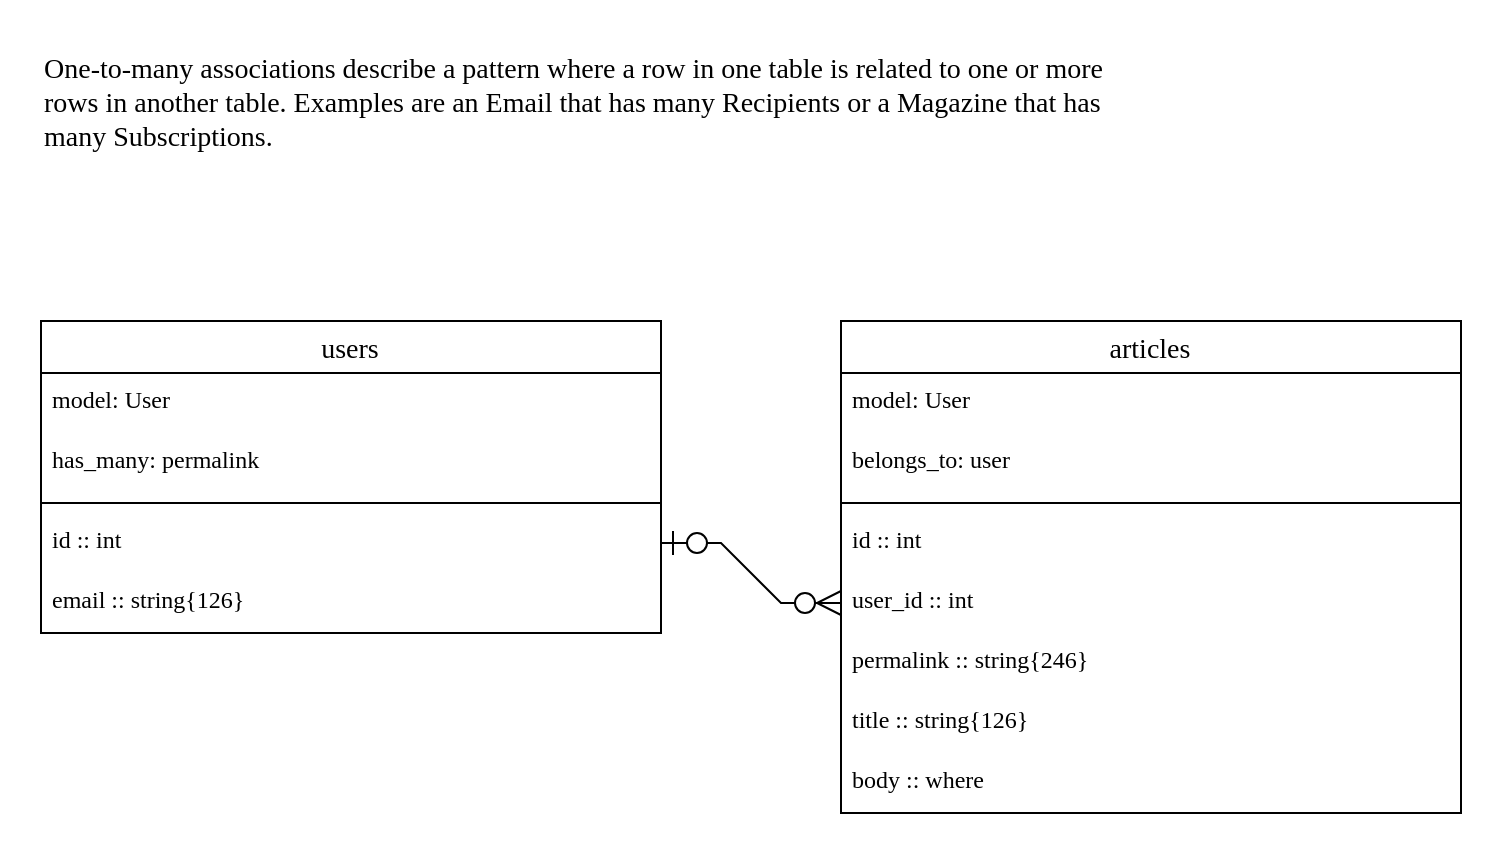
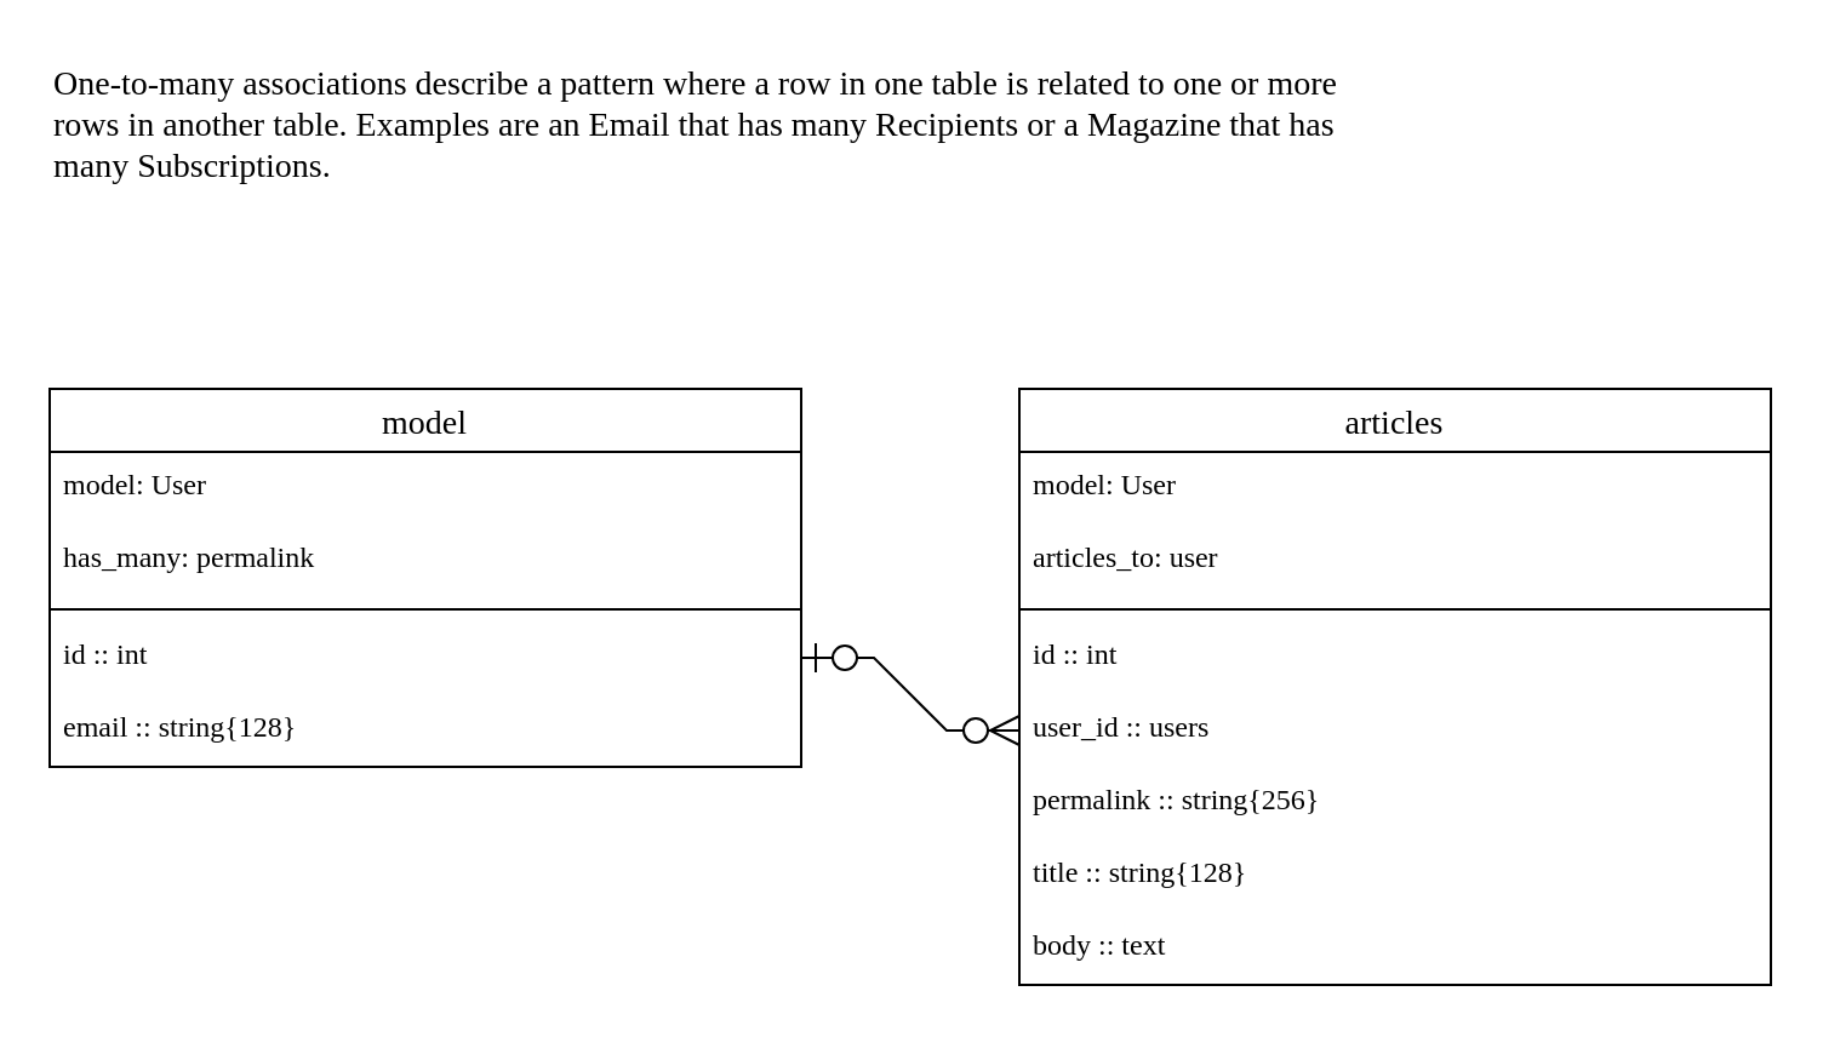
- <mxCell id="3" value="users" style="swimlane;fontStyle=0;childLayout=stackLayout;horizontal=1;startSize=26;horizontalStack=0;resizeParent=1;resizeParentMax=0;resizeLast=0;collapsible=1;marginBottom=0;align=center;fontSize=14;fontFamily=Source Code Pro;" vertex="1" parent="1"><mxGeometry x="20" y="160" width="310" height="156" as="geometry" /></mxCell>
+ <mxCell id="3" value="model" style="swimlane;fontStyle=0;childLayout=stackLayout;horizontal=1;startSize=26;horizontalStack=0;resizeParent=1;resizeParentMax=0;resizeLast=0;collapsible=1;marginBottom=0;align=center;fontSize=14;fontFamily=Source Code Pro;" vertex="1" parent="1"><mxGeometry x="20" y="160" width="310" height="156" as="geometry" /></mxCell>
- <mxCell id="11" value="belongs_to: user" style="text;strokeColor=none;fillColor=none;spacingLeft=4;spacingRight=4;overflow=hidden;rotatable=0;points=[[0,0.5],[1,0.5]];portConstraint=eastwest;fontSize=12;fontFamily=Source Code Pro;" vertex="1" parent="9"><mxGeometry y="56" width="310" height="30" as="geometry" /></mxCell>
+ <mxCell id="11" value="articles_to: user" style="text;strokeColor=none;fillColor=none;spacingLeft=4;spacingRight=4;overflow=hidden;rotatable=0;points=[[0,0.5],[1,0.5]];portConstraint=eastwest;fontSize=12;fontFamily=Source Code Pro;" vertex="1" parent="9"><mxGeometry y="56" width="310" height="30" as="geometry" /></mxCell>
- <mxCell id="8" value="email :: string{126}" style="text;strokeColor=none;fillColor=none;spacingLeft=4;spacingRight=4;overflow=hidden;rotatable=0;points=[[0,0.5],[1,0.5]];portConstraint=eastwest;fontSize=12;fontFamily=Source Code Pro;" vertex="1" parent="3"><mxGeometry y="126" width="310" height="30" as="geometry" /></mxCell>
+ <mxCell id="8" value="email :: string{128}" style="text;strokeColor=none;fillColor=none;spacingLeft=4;spacingRight=4;overflow=hidden;rotatable=0;points=[[0,0.5],[1,0.5]];portConstraint=eastwest;fontSize=12;fontFamily=Source Code Pro;" vertex="1" parent="3"><mxGeometry y="126" width="310" height="30" as="geometry" /></mxCell>
- <mxCell id="14" value="user_id :: int" style="text;strokeColor=none;fillColor=none;spacingLeft=4;spacingRight=4;overflow=hidden;rotatable=0;points=[[0,0.5],[1,0.5]];portConstraint=eastwest;fontSize=12;fontFamily=Source Code Pro;" vertex="1" parent="9"><mxGeometry y="126" width="310" height="30" as="geometry" /></mxCell>
+ <mxCell id="14" value="user_id :: users" style="text;strokeColor=none;fillColor=none;spacingLeft=4;spacingRight=4;overflow=hidden;rotatable=0;points=[[0,0.5],[1,0.5]];portConstraint=eastwest;fontSize=12;fontFamily=Source Code Pro;" vertex="1" parent="9"><mxGeometry y="126" width="310" height="30" as="geometry" /></mxCell>
- <mxCell id="15" value="permalink :: string{246}" style="text;strokeColor=none;fillColor=none;spacingLeft=4;spacingRight=4;overflow=hidden;rotatable=0;points=[[0,0.5],[1,0.5]];portConstraint=eastwest;fontSize=12;fontFamily=Source Code Pro;" vertex="1" parent="9"><mxGeometry y="156" width="310" height="30" as="geometry" /></mxCell>
+ <mxCell id="15" value="permalink :: string{256}" style="text;strokeColor=none;fillColor=none;spacingLeft=4;spacingRight=4;overflow=hidden;rotatable=0;points=[[0,0.5],[1,0.5]];portConstraint=eastwest;fontSize=12;fontFamily=Source Code Pro;" vertex="1" parent="9"><mxGeometry y="156" width="310" height="30" as="geometry" /></mxCell>
- <mxCell id="16" value="title :: string{126}" style="text;strokeColor=none;fillColor=none;spacingLeft=4;spacingRight=4;overflow=hidden;rotatable=0;points=[[0,0.5],[1,0.5]];portConstraint=eastwest;fontSize=12;fontFamily=Source Code Pro;" vertex="1" parent="9"><mxGeometry y="186" width="310" height="30" as="geometry" /></mxCell>
+ <mxCell id="16" value="title :: string{128}" style="text;strokeColor=none;fillColor=none;spacingLeft=4;spacingRight=4;overflow=hidden;rotatable=0;points=[[0,0.5],[1,0.5]];portConstraint=eastwest;fontSize=12;fontFamily=Source Code Pro;" vertex="1" parent="9"><mxGeometry y="186" width="310" height="30" as="geometry" /></mxCell>
- <mxCell id="17" value="body :: where" style="text;strokeColor=none;fillColor=none;spacingLeft=4;spacingRight=4;overflow=hidden;rotatable=0;points=[[0,0.5],[1,0.5]];portConstraint=eastwest;fontSize=12;fontFamily=Source Code Pro;" vertex="1" parent="9"><mxGeometry y="216" width="310" height="30" as="geometry" /></mxCell>
+ <mxCell id="17" value="body :: text" style="text;strokeColor=none;fillColor=none;spacingLeft=4;spacingRight=4;overflow=hidden;rotatable=0;points=[[0,0.5],[1,0.5]];portConstraint=eastwest;fontSize=12;fontFamily=Source Code Pro;" vertex="1" parent="9"><mxGeometry y="216" width="310" height="30" as="geometry" /></mxCell>
